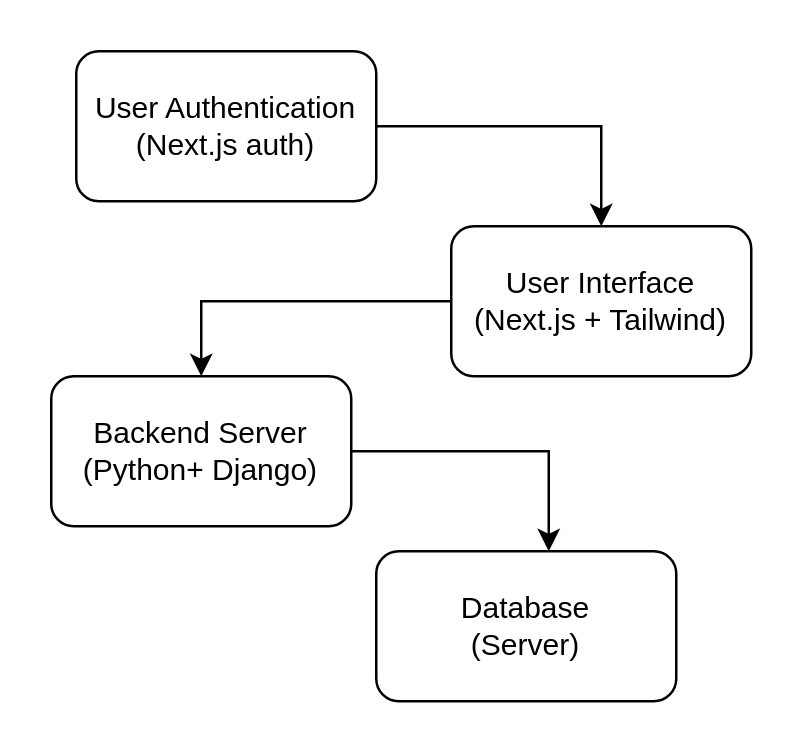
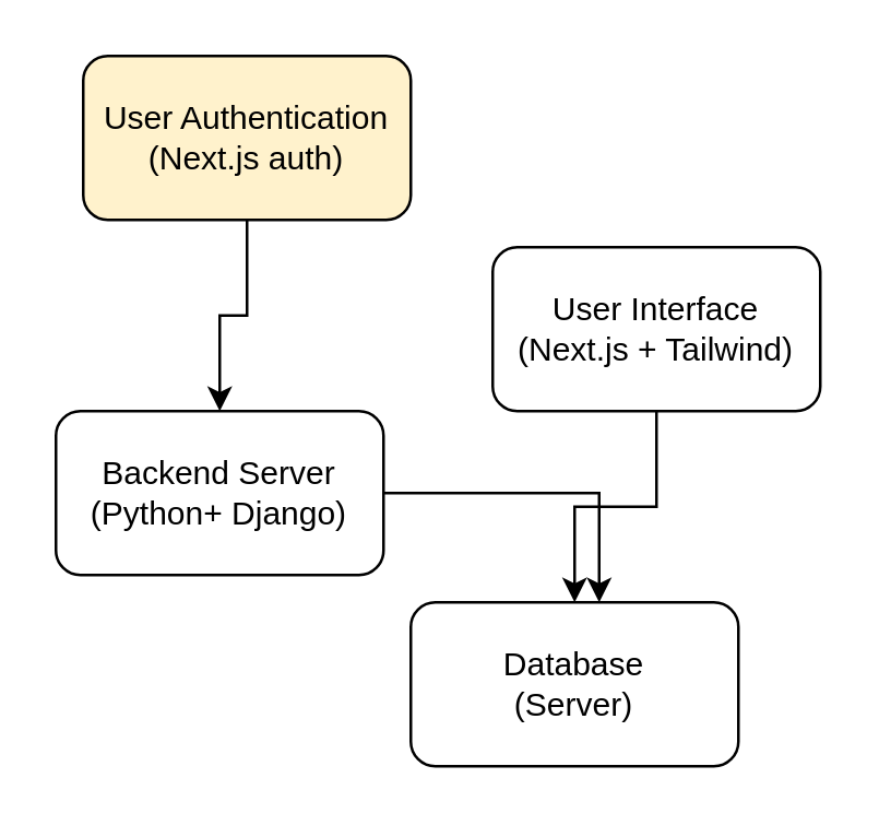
- <mxCell id="3" value="User Authentication&lt;div&gt;(Next.js auth)&lt;/div&gt;" style="rounded=1;whiteSpace=wrap;html=1;" parent="1" vertex="1"><mxGeometry x="30" y="20" width="120" height="60" as="geometry" /></mxCell>
+ <mxCell id="3" value="User Authentication&lt;div&gt;(Next.js auth)&lt;/div&gt;" style="rounded=1;whiteSpace=wrap;html=1;fillColor=#fff2cc;" parent="1" vertex="1"><mxGeometry x="30" y="20" width="120" height="60" as="geometry" /></mxCell>
- <mxCell id="2" style="edgeStyle=orthogonalEdgeStyle;rounded=0;orthogonalLoop=1;jettySize=auto;html=1;entryX=0.5;entryY=0;entryDx=0;entryDy=0;" parent="1" source="3" target="5" edge="1"><mxGeometry relative="1" as="geometry" /></mxCell>
+ <mxCell id="2" style="edgeStyle=orthogonalEdgeStyle;rounded=0;orthogonalLoop=1;jettySize=auto;html=1;" parent="1" source="3" target="6" edge="1"><mxGeometry relative="1" as="geometry" /></mxCell>
- <mxCell id="4" value="" style="edgeStyle=orthogonalEdgeStyle;rounded=0;orthogonalLoop=1;jettySize=auto;html=1;entryX=0.5;entryY=0;entryDx=0;entryDy=0;" parent="1" source="5" target="6" edge="1"><mxGeometry relative="1" as="geometry" /></mxCell>
+ <mxCell id="4" value="" style="edgeStyle=orthogonalEdgeStyle;rounded=0;orthogonalLoop=1;jettySize=auto;html=1;" parent="1" source="5" target="7" edge="1"><mxGeometry relative="1" as="geometry" /></mxCell>
